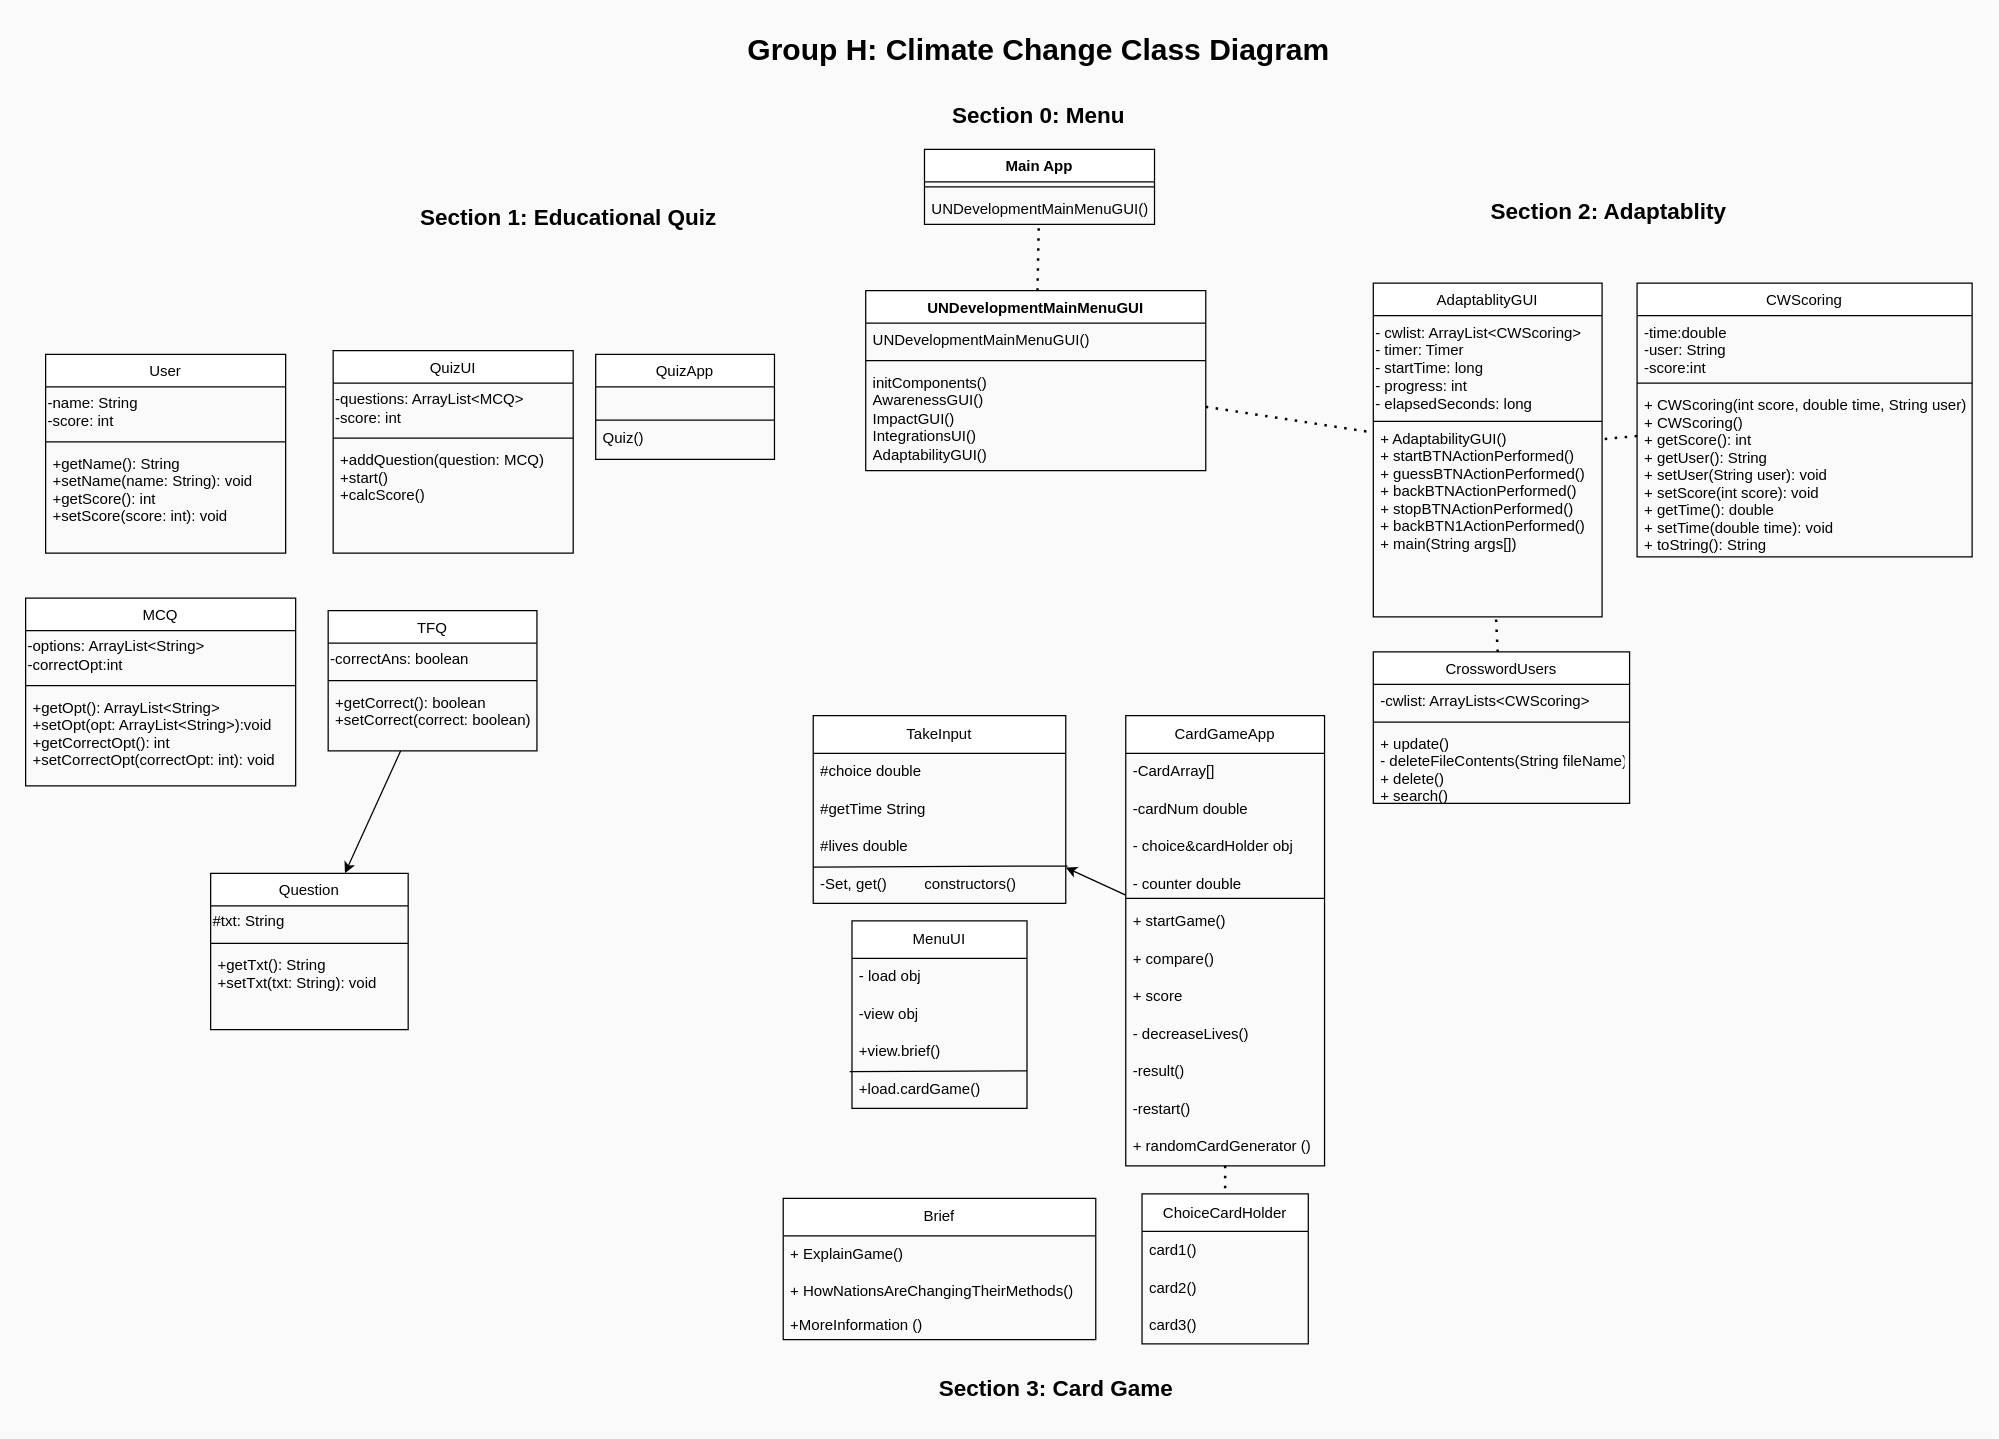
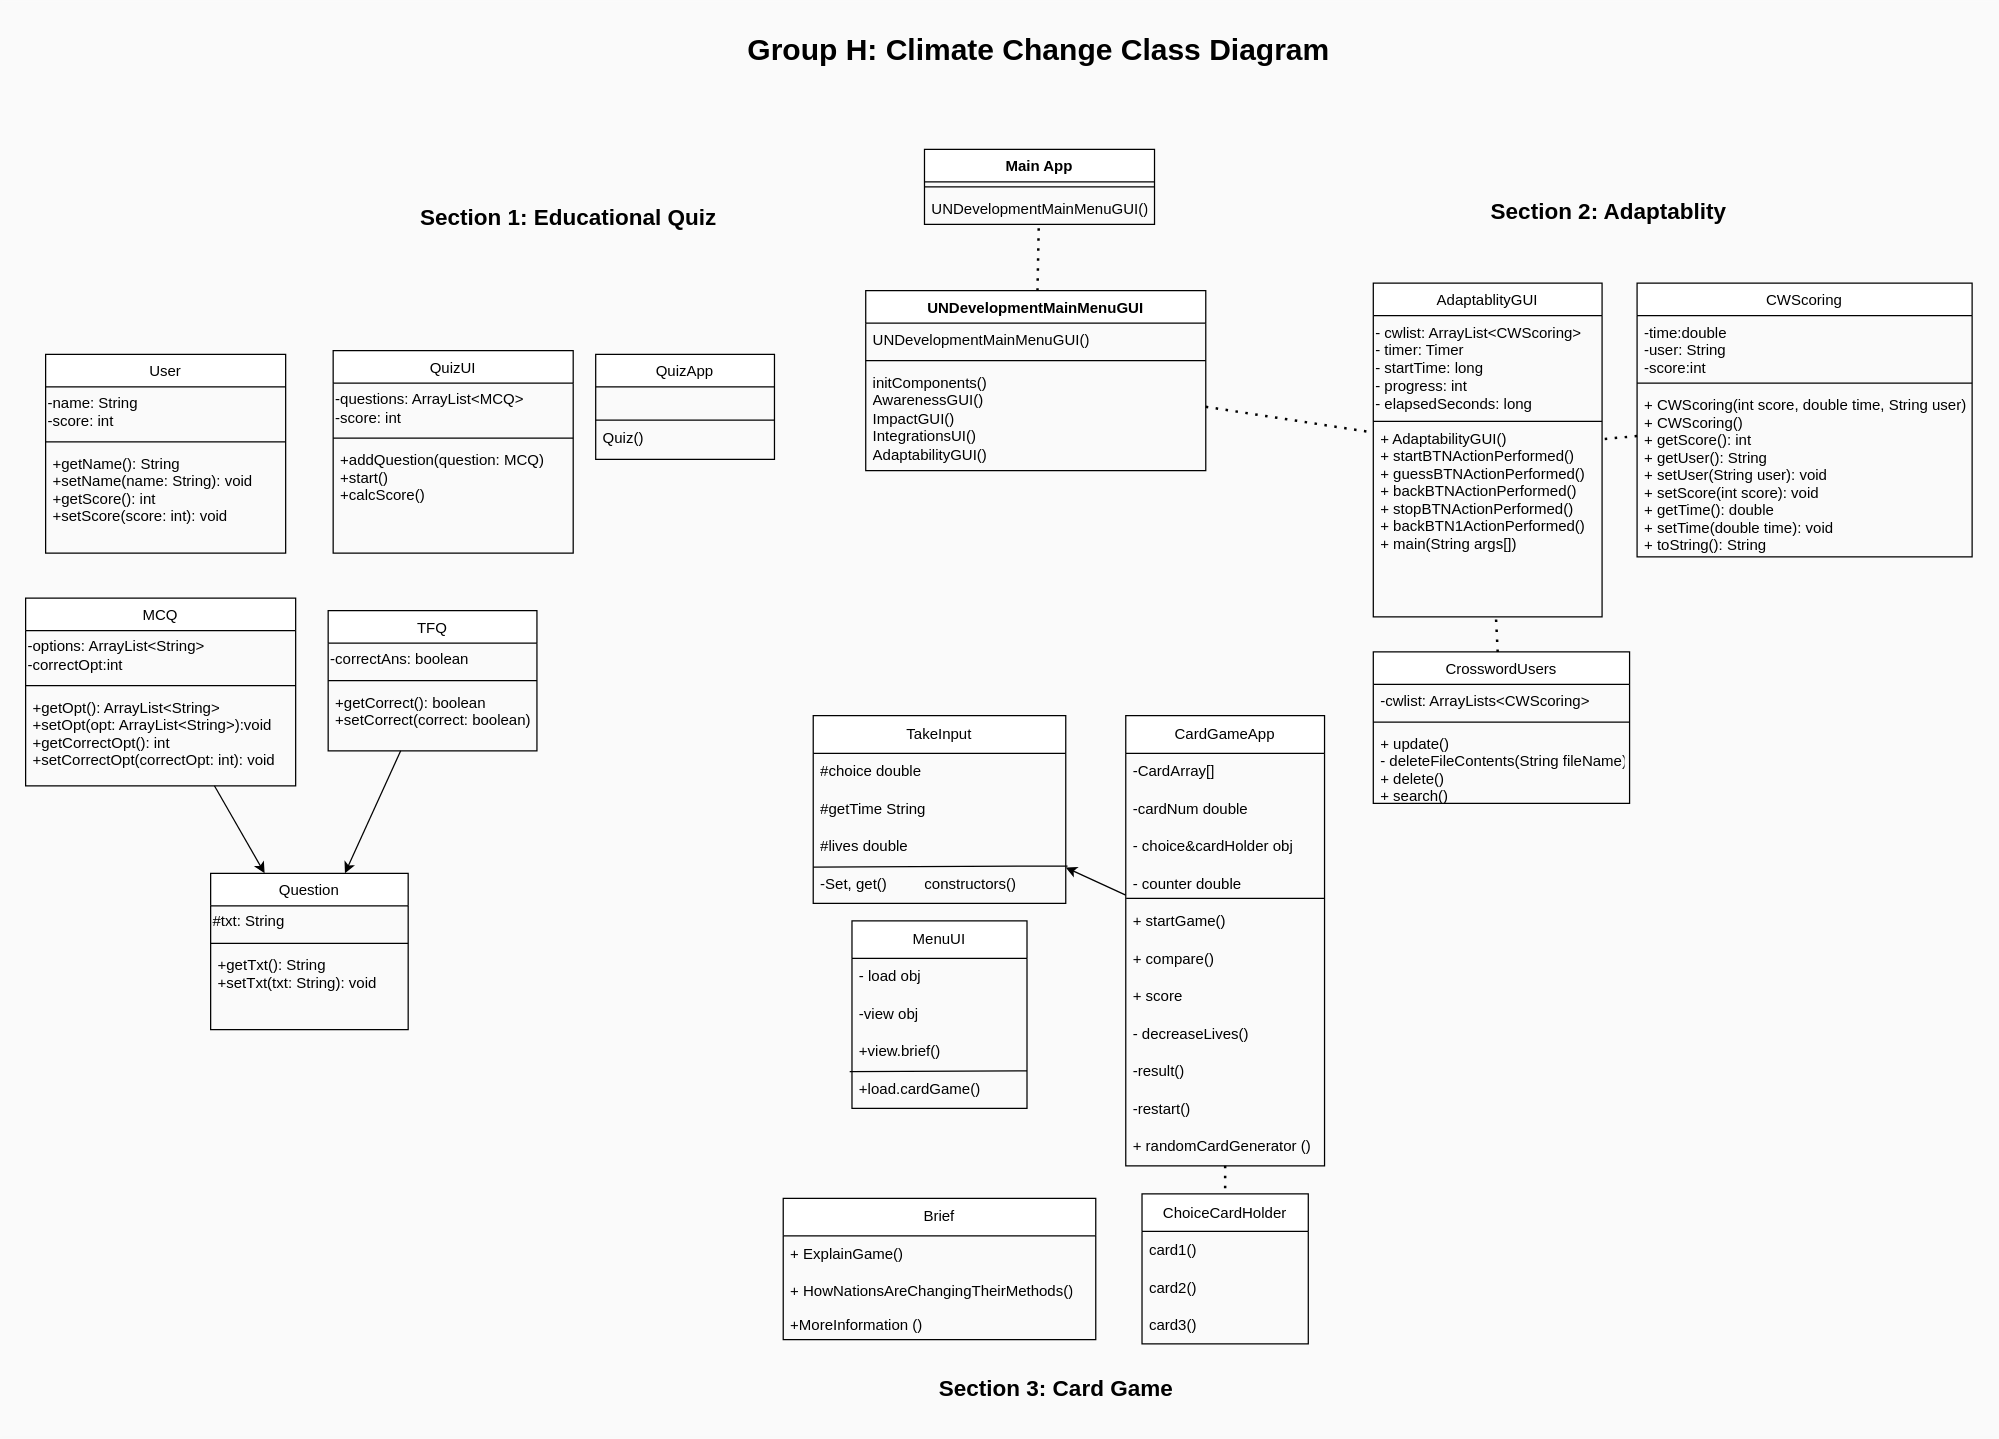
- <mxCell id="79" value="&lt;font style=&quot;font-size: 18px;&quot;&gt;Section 0: Menu&lt;/font&gt;" style="text;strokeColor=none;fillColor=none;html=1;fontSize=24;fontStyle=1;verticalAlign=middle;align=center;rounded=0;labelBackgroundColor=none;" parent="1" vertex="1"><mxGeometry x="750.5" y="70" width="158" height="40" as="geometry" /></mxCell>
+ <mxCell id="68" value="" style="endArrow=classic;html=1;rounded=0;labelBackgroundColor=none;fontColor=default;" parent="1" source="60" target="64" edge="1"><mxGeometry width="50" height="50" relative="1" as="geometry"><mxPoint x="361" y="811" as="sourcePoint" /><mxPoint x="649" y="488" as="targetPoint" /></mxGeometry></mxCell>
